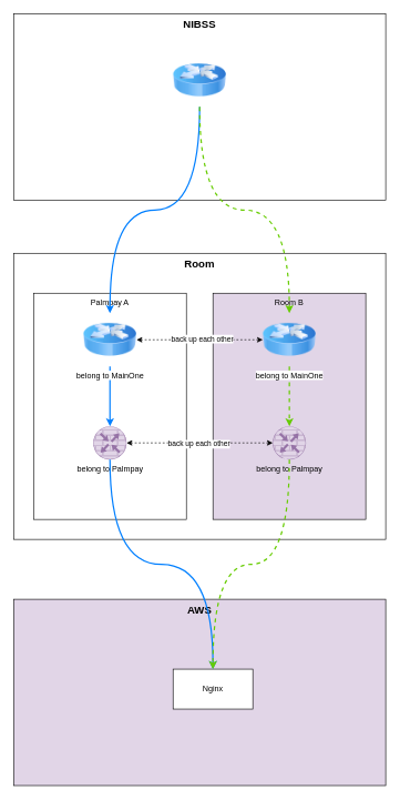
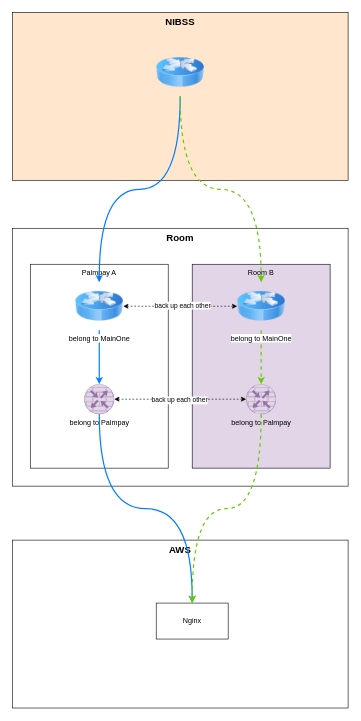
- <mxCell id="5" value="NIBSS" style="rounded=0;whiteSpace=wrap;html=1;verticalAlign=top;fontStyle=1;fontSize=16;" vertex="1" parent="1"><mxGeometry x="20" y="20" width="560" height="280" as="geometry" /></mxCell>
+ <mxCell id="5" value="NIBSS" style="rounded=0;whiteSpace=wrap;html=1;verticalAlign=top;fontStyle=1;fontSize=16;fillColor=#ffe6cc;" vertex="1" parent="1"><mxGeometry x="20" y="20" width="560" height="280" as="geometry" /></mxCell>
- <mxCell id="19" value="AWS" style="rounded=0;whiteSpace=wrap;html=1;verticalAlign=top;fontSize=16;fontStyle=1;fillColor=#e1d5e7;" vertex="1" parent="1"><mxGeometry x="20" y="900" width="560" height="280" as="geometry" /></mxCell>
+ <mxCell id="19" value="AWS" style="rounded=0;whiteSpace=wrap;html=1;verticalAlign=top;fontSize=16;fontStyle=1" vertex="1" parent="1"><mxGeometry x="20" y="900" width="560" height="280" as="geometry" /></mxCell>
